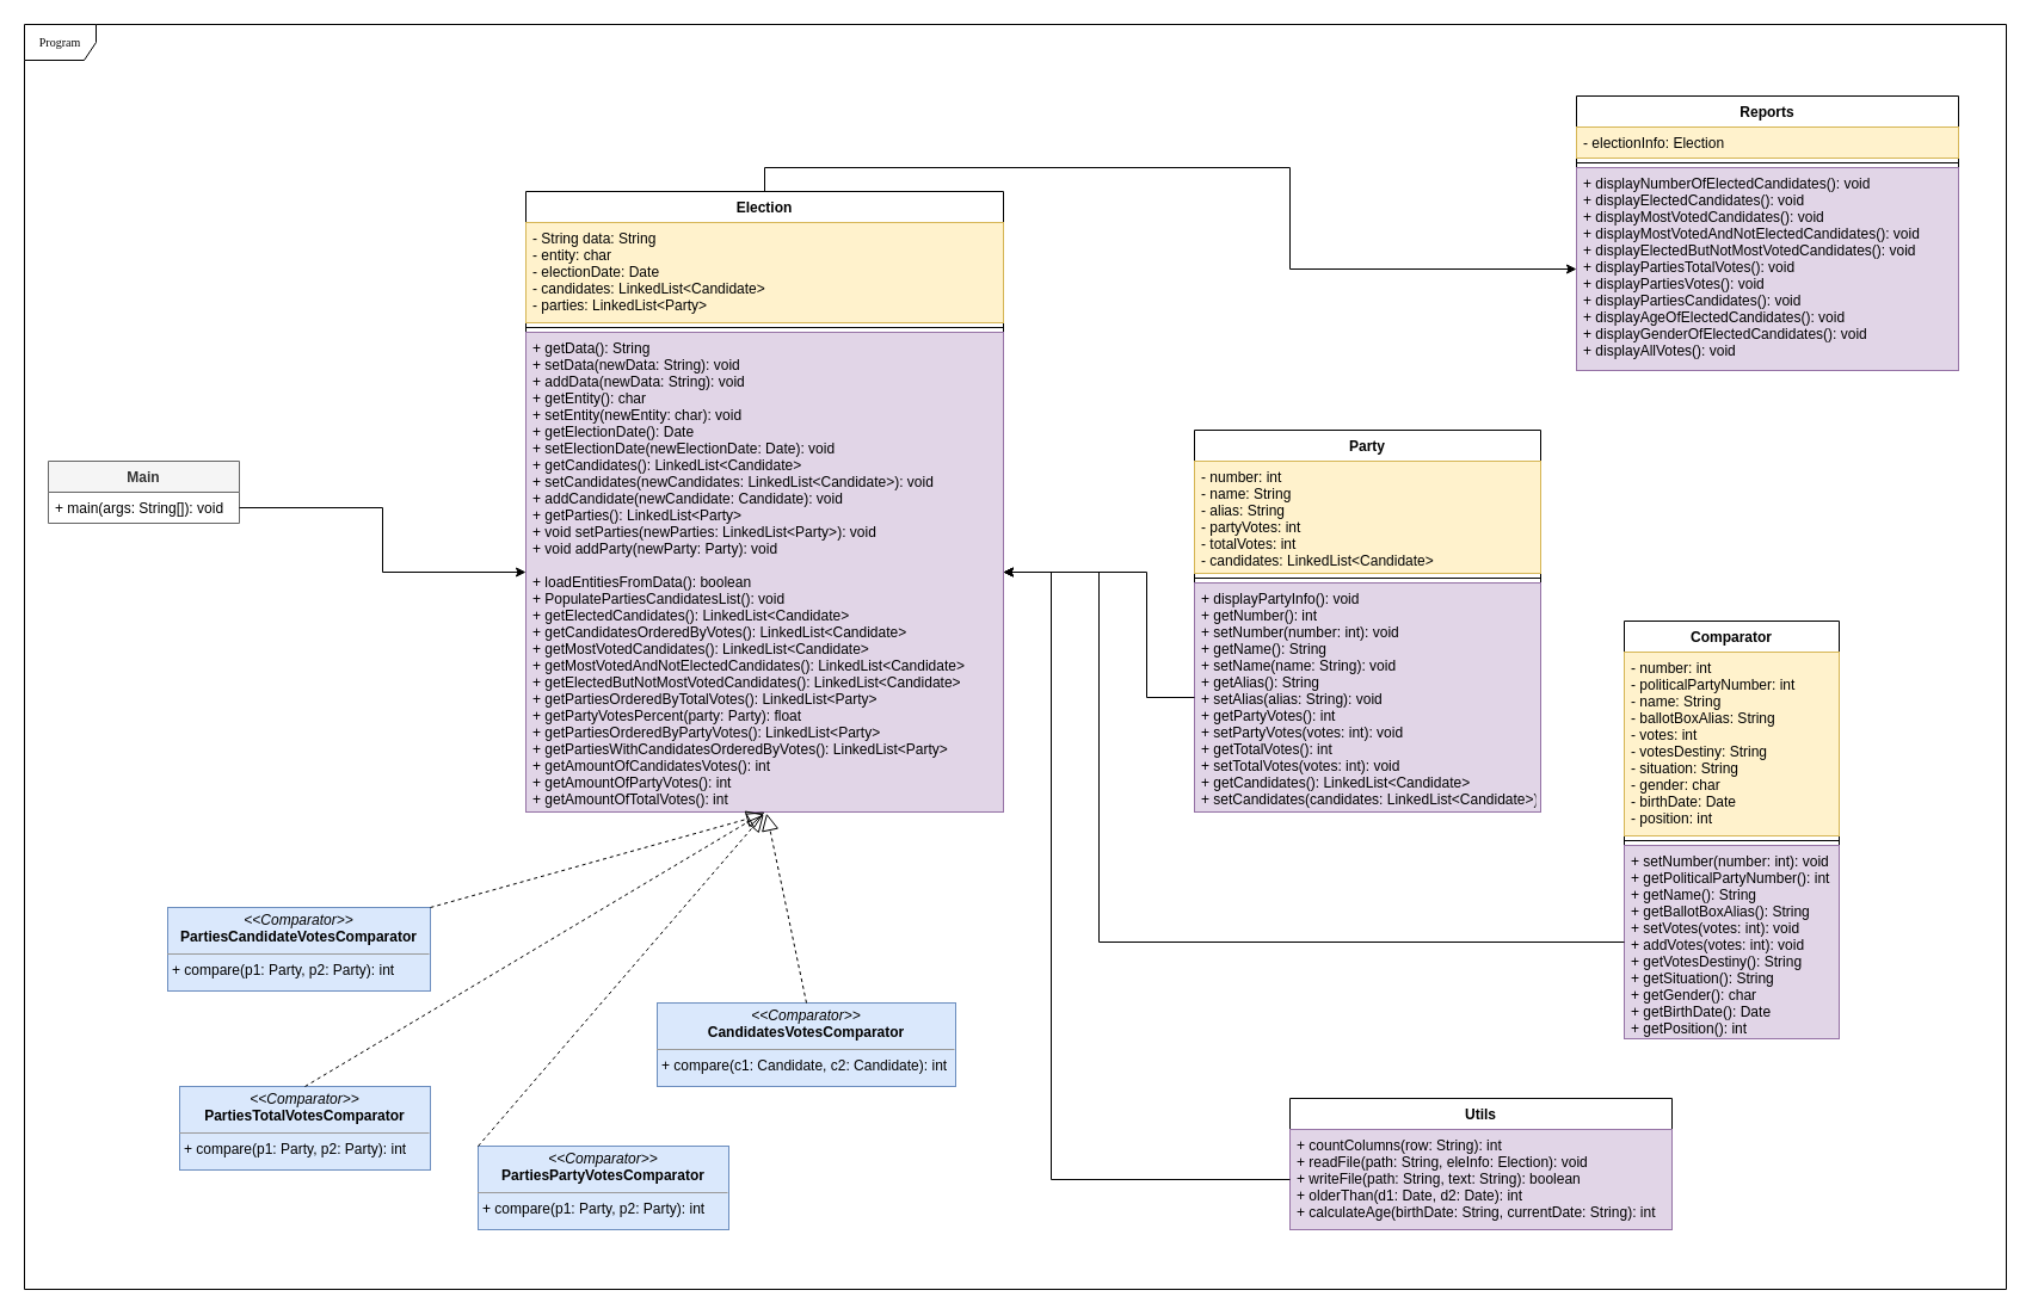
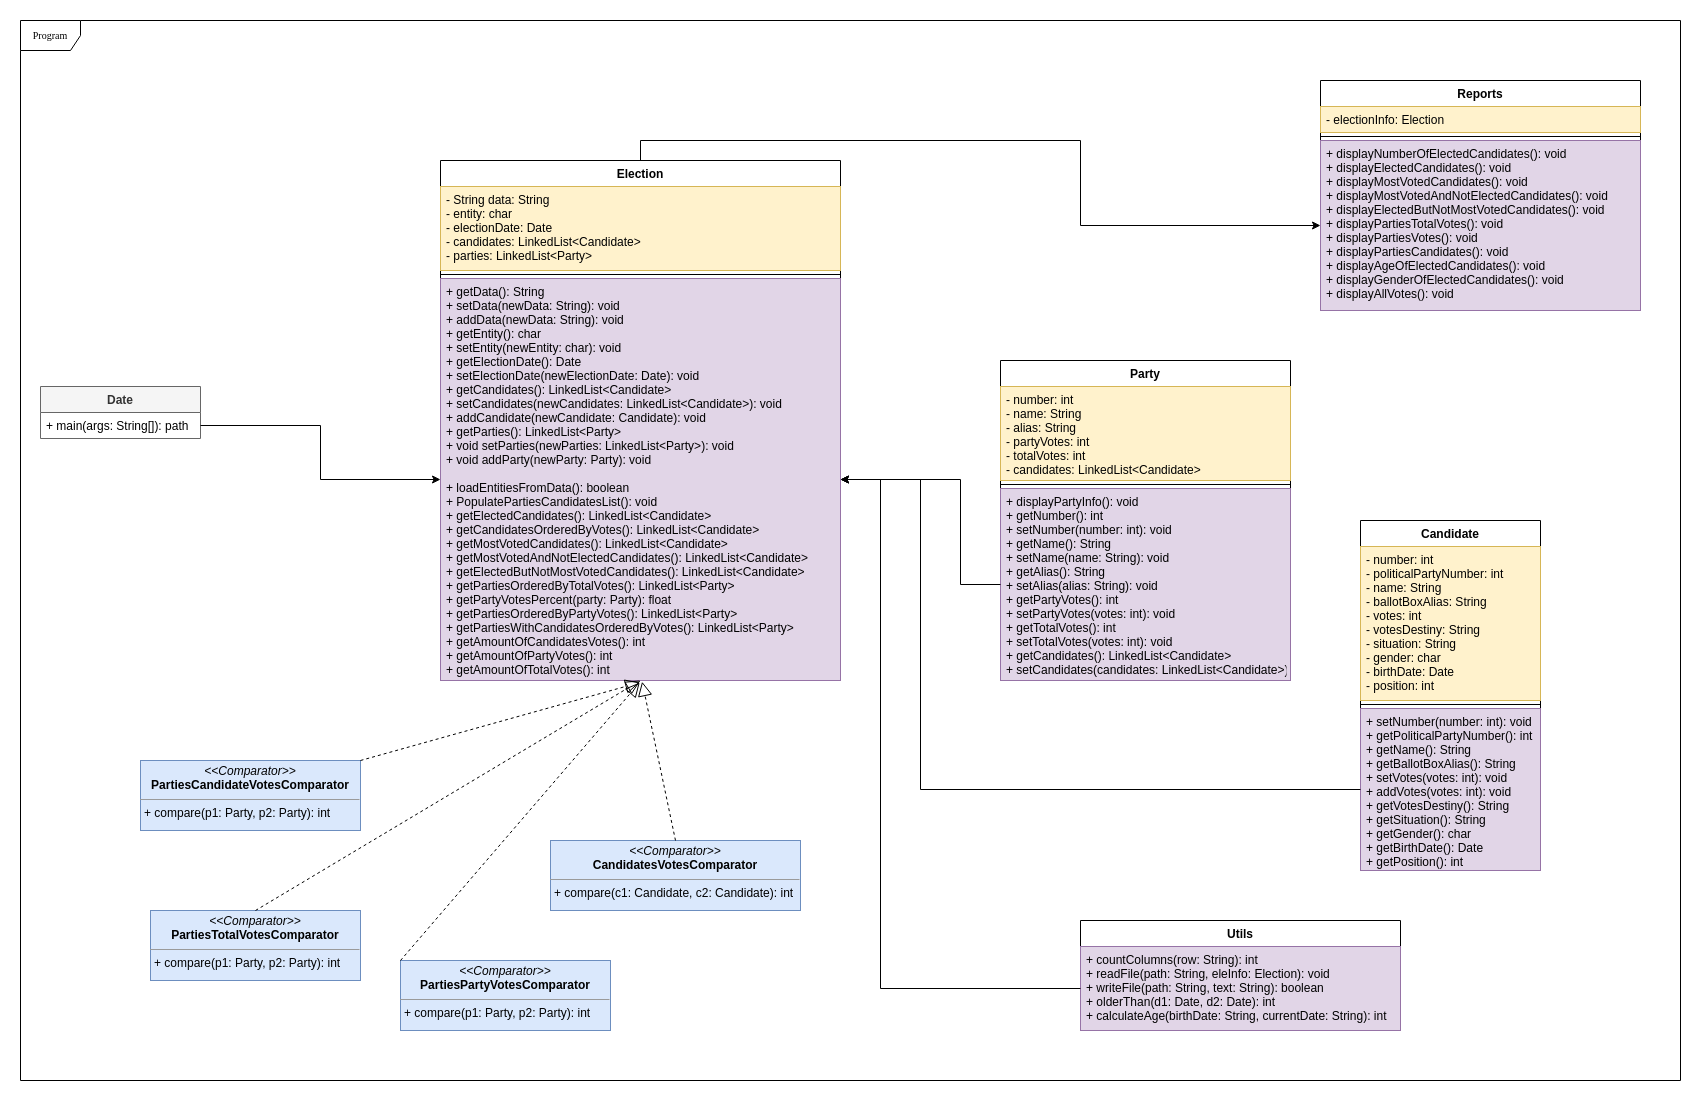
- <mxCell id="3" value="Main" style="swimlane;fontStyle=1;align=center;verticalAlign=top;childLayout=stackLayout;horizontal=1;startSize=26;horizontalStack=0;resizeParent=1;resizeParentMax=0;resizeLast=0;collapsible=1;marginBottom=0;fillColor=#f5f5f5;fontColor=#333333;strokeColor=#666666;" vertex="1" parent="1"><mxGeometry x="40" y="386" width="160" height="52" as="geometry" /></mxCell>
+ <mxCell id="3" value="Date" style="swimlane;fontStyle=1;align=center;verticalAlign=top;childLayout=stackLayout;horizontal=1;startSize=26;horizontalStack=0;resizeParent=1;resizeParentMax=0;resizeLast=0;collapsible=1;marginBottom=0;fillColor=#f5f5f5;fontColor=#333333;strokeColor=#666666;" vertex="1" parent="1"><mxGeometry x="40" y="386" width="160" height="52" as="geometry" /></mxCell>
- <mxCell id="4" value="+ main(args: String[]): void" style="text;strokeColor=none;fillColor=none;align=left;verticalAlign=top;spacingLeft=4;spacingRight=4;overflow=hidden;rotatable=0;points=[[0,0.5],[1,0.5]];portConstraint=eastwest;" vertex="1" parent="3"><mxGeometry y="26" width="160" height="26" as="geometry" /></mxCell>
+ <mxCell id="4" value="+ main(args: String[]): path" style="text;strokeColor=none;fillColor=none;align=left;verticalAlign=top;spacingLeft=4;spacingRight=4;overflow=hidden;rotatable=0;points=[[0,0.5],[1,0.5]];portConstraint=eastwest;" vertex="1" parent="3"><mxGeometry y="26" width="160" height="26" as="geometry" /></mxCell>
- <mxCell id="16" value="Comparator" style="swimlane;fontStyle=1;align=center;verticalAlign=top;childLayout=stackLayout;horizontal=1;startSize=26;horizontalStack=0;resizeParent=1;resizeParentMax=0;resizeLast=0;collapsible=1;marginBottom=0;" vertex="1" parent="1"><mxGeometry x="1360" y="520" width="180" height="350" as="geometry" /></mxCell>
+ <mxCell id="16" value="Candidate" style="swimlane;fontStyle=1;align=center;verticalAlign=top;childLayout=stackLayout;horizontal=1;startSize=26;horizontalStack=0;resizeParent=1;resizeParentMax=0;resizeLast=0;collapsible=1;marginBottom=0;" vertex="1" parent="1"><mxGeometry x="1360" y="520" width="180" height="350" as="geometry" /></mxCell>
